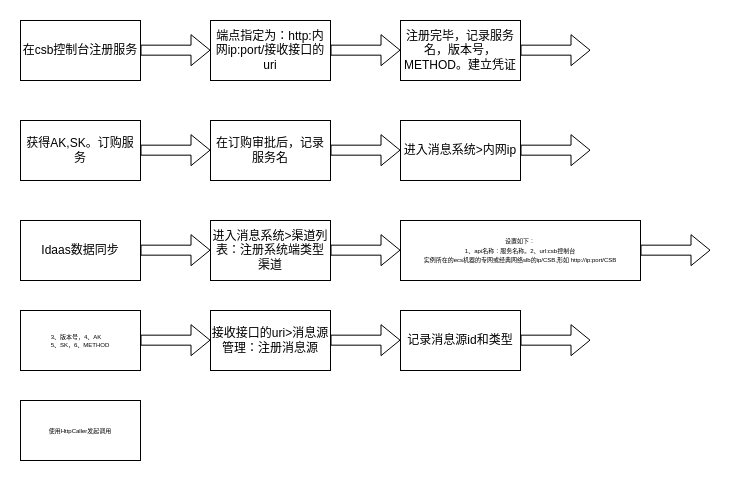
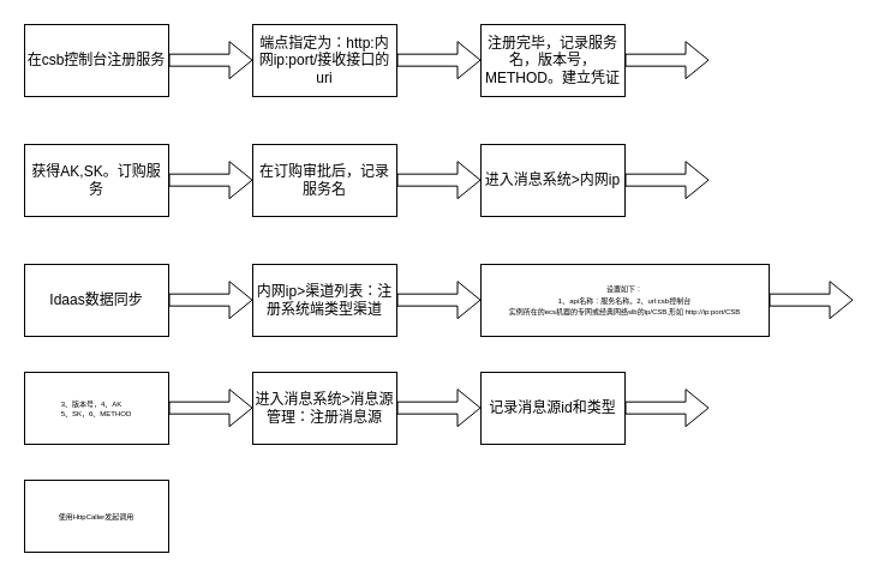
- <mxCell id="16" value="进入消息系统&amp;gt;渠道列表：注册系统端类型渠道" style="rounded=0;whiteSpace=wrap;html=1;" vertex="1" parent="1"><mxGeometry x="210" y="220" width="120" height="60" as="geometry" /></mxCell>
+ <mxCell id="16" value="内网ip&amp;gt;渠道列表：注册系统端类型渠道" style="rounded=0;whiteSpace=wrap;html=1;" vertex="1" parent="1"><mxGeometry x="210" y="220" width="120" height="60" as="geometry" /></mxCell>
- <mxCell id="22" value="接收接口的uri&amp;gt;消息源管理：注册消息源" style="rounded=0;whiteSpace=wrap;html=1;" vertex="1" parent="1"><mxGeometry x="210" y="310" width="120" height="60" as="geometry" /></mxCell>
+ <mxCell id="22" value="进入消息系统&amp;gt;消息源管理：注册消息源" style="rounded=0;whiteSpace=wrap;html=1;" vertex="1" parent="1"><mxGeometry x="210" y="310" width="120" height="60" as="geometry" /></mxCell>
